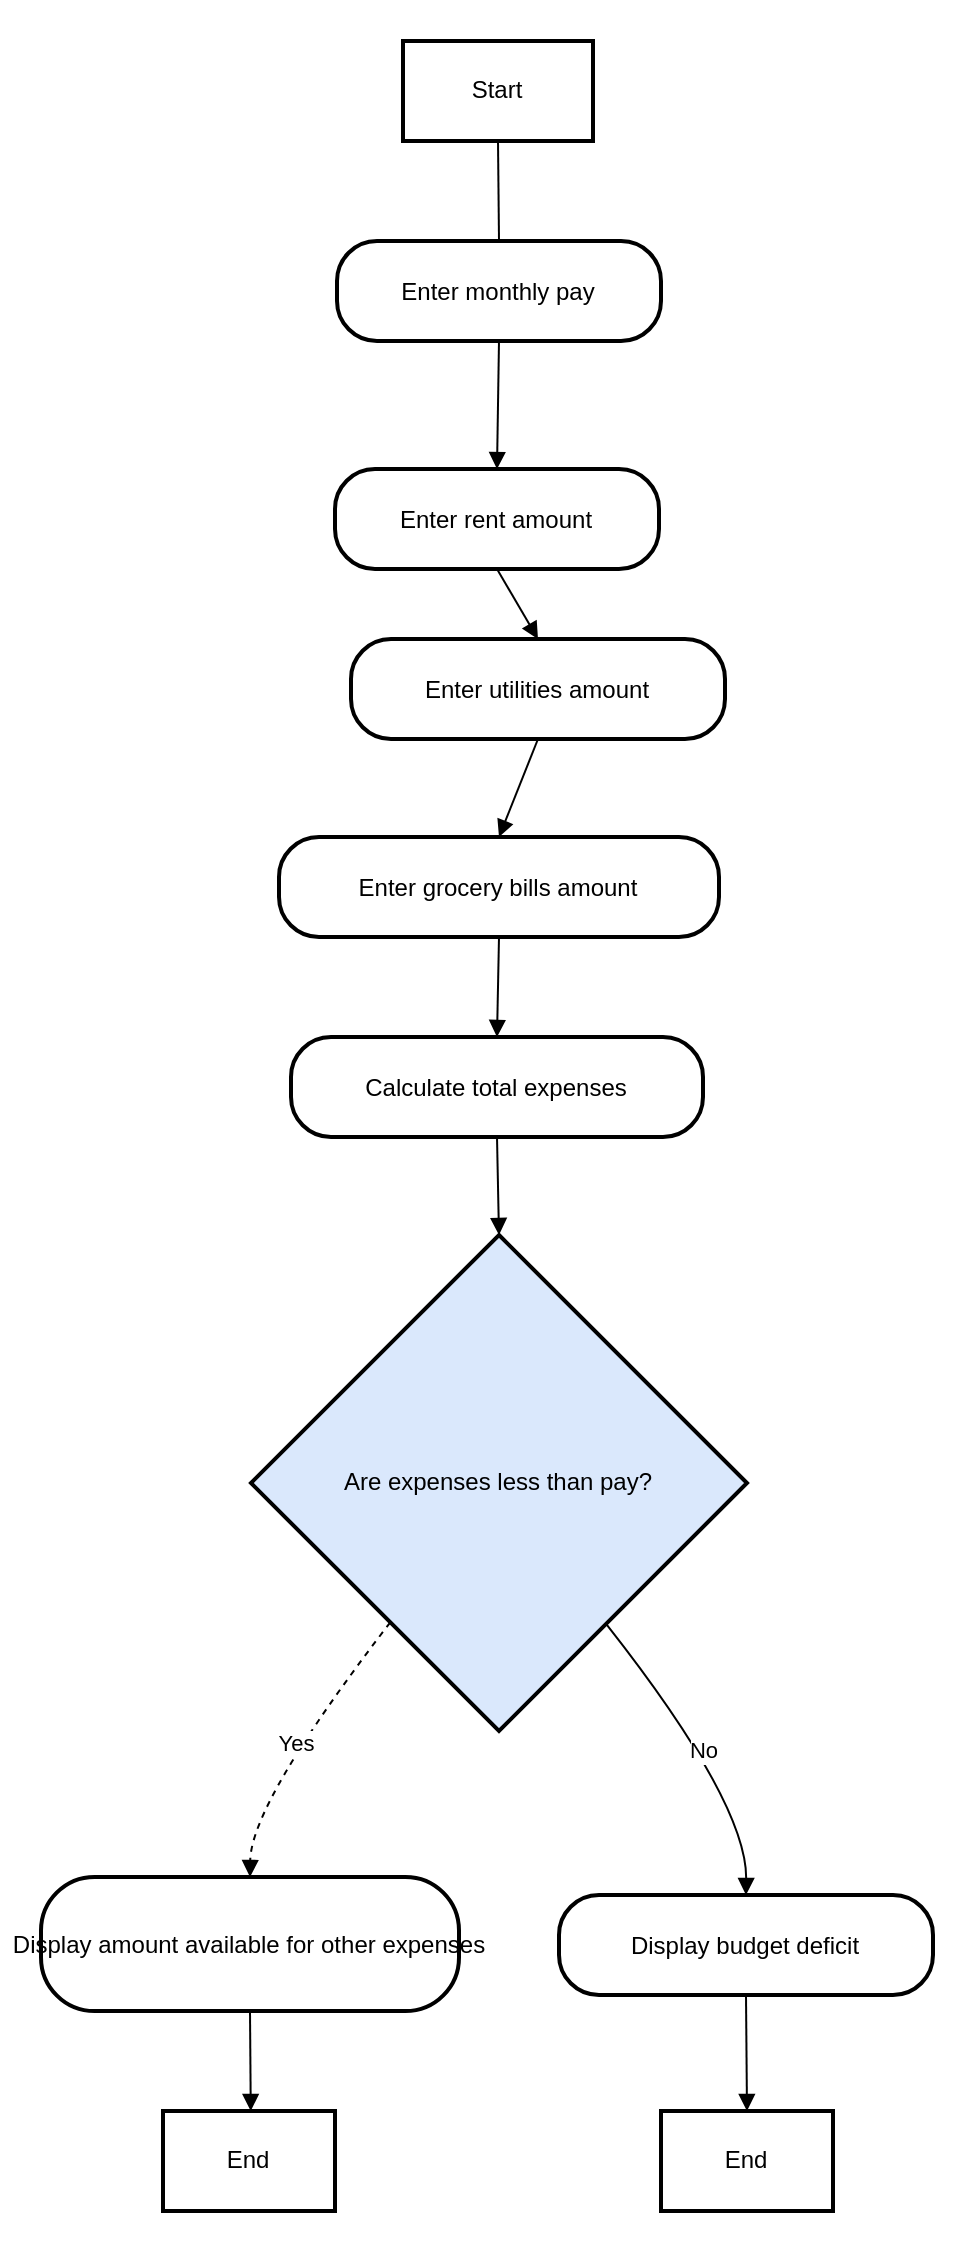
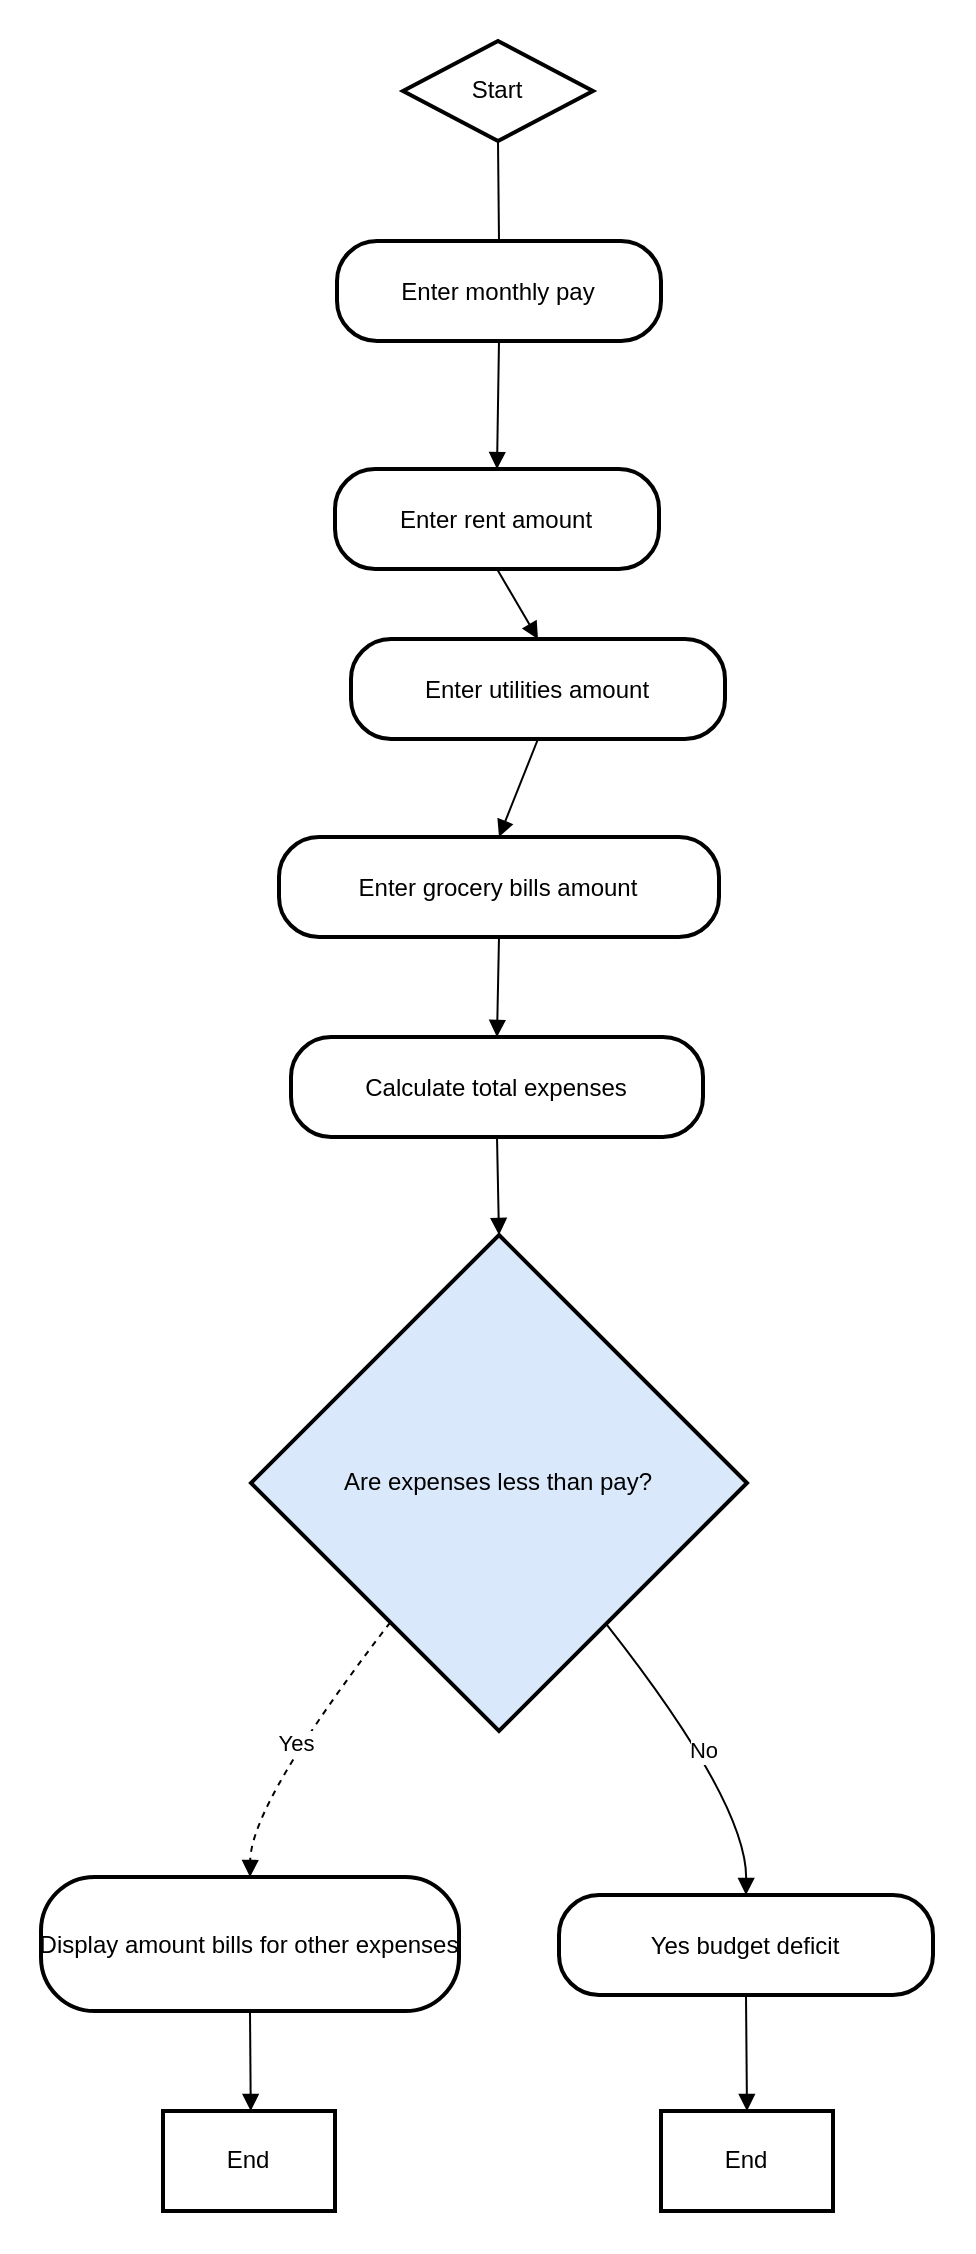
- <mxCell id="2" value="Start" style="whiteSpace=wrap;strokeWidth=2;" vertex="1" parent="1"><mxGeometry x="201" y="20" width="95" height="50" as="geometry" /></mxCell>
+ <mxCell id="2" value="Start" style="rhombus;whiteSpace=wrap;strokeWidth=2;" vertex="1" parent="1"><mxGeometry x="201" y="20" width="95" height="50" as="geometry" /></mxCell>
- <mxCell id="9" value="Display amount available for other expenses" style="rounded=1;arcSize=40;strokeWidth=2" vertex="1" parent="1"><mxGeometry x="20" y="938" width="209" height="67" as="geometry" /></mxCell>
+ <mxCell id="9" value="Display amount bills for other expenses" style="rounded=1;arcSize=40;strokeWidth=2" vertex="1" parent="1"><mxGeometry x="20" y="938" width="209" height="67" as="geometry" /></mxCell>
- <mxCell id="10" value="Display budget deficit" style="rounded=1;arcSize=40;strokeWidth=2" vertex="1" parent="1"><mxGeometry x="279" y="947" width="187" height="50" as="geometry" /></mxCell>
+ <mxCell id="10" value="Yes budget deficit" style="rounded=1;arcSize=40;strokeWidth=2" vertex="1" parent="1"><mxGeometry x="279" y="947" width="187" height="50" as="geometry" /></mxCell>
